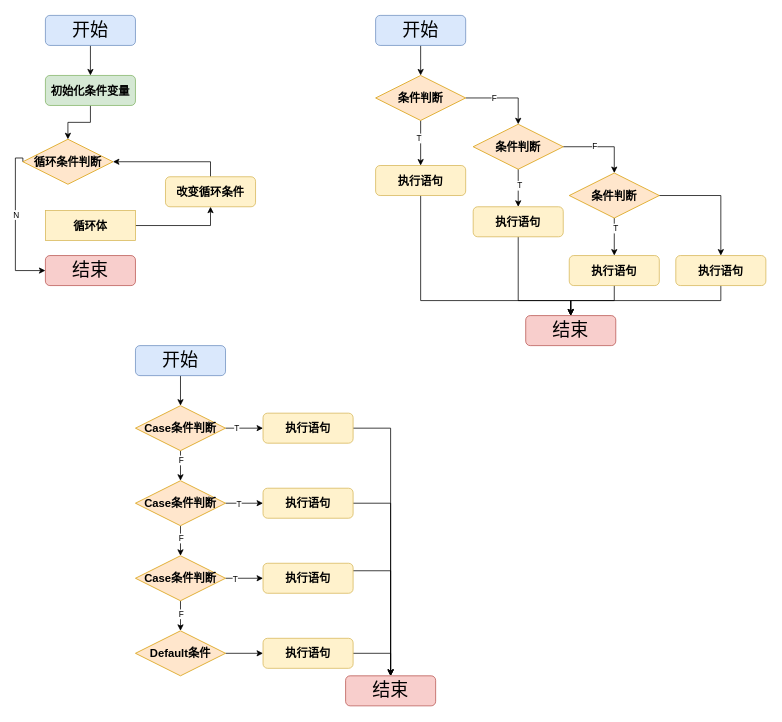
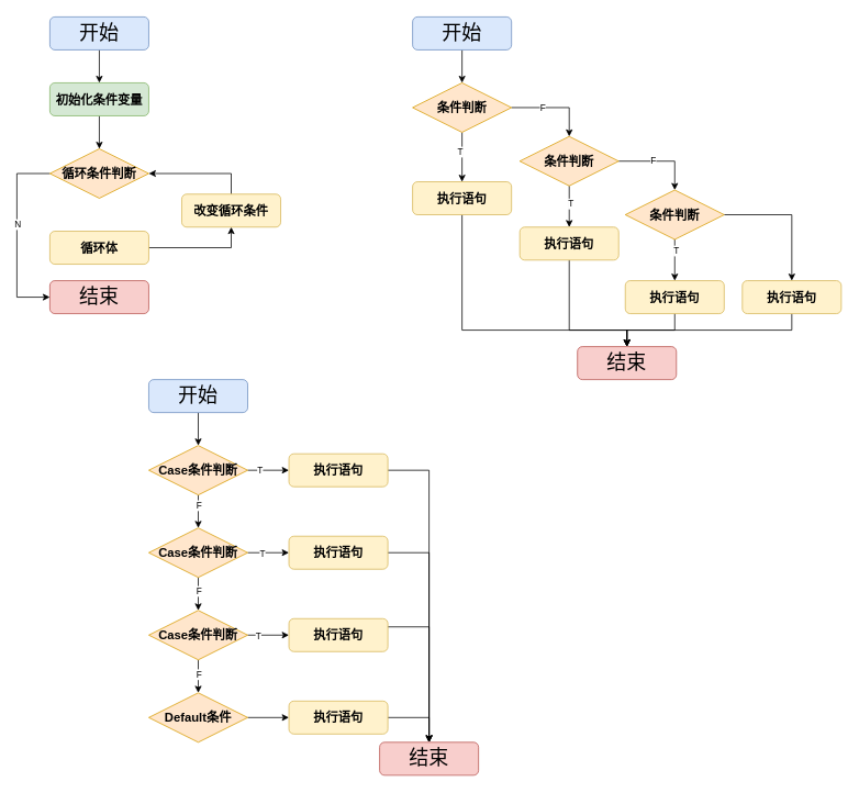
- <mxCell id="6" value="&lt;b&gt;&lt;font style=&quot;font-size: 15px&quot;&gt;循环条件判断&lt;/font&gt;&lt;/b&gt;" style="rhombus;whiteSpace=wrap;html=1;fillColor=#ffe6cc;strokeColor=#d79b00;" vertex="1" parent="1"><mxGeometry x="30" y="185" width="120" height="60" as="geometry" /></mxCell>
+ <mxCell id="6" value="&lt;b&gt;&lt;font style=&quot;font-size: 15px&quot;&gt;循环条件判断&lt;/font&gt;&lt;/b&gt;" style="rhombus;whiteSpace=wrap;html=1;fillColor=#ffe6cc;strokeColor=#d79b00;" vertex="1" parent="1"><mxGeometry x="60" y="180" width="120" height="60" as="geometry" /></mxCell>
- <mxCell id="10" value="&lt;font style=&quot;font-size: 15px&quot;&gt;&lt;b&gt;循环体&lt;/b&gt;&lt;/font&gt;" style="whiteSpace=wrap;html=1;fillColor=#fff2cc;strokeColor=#d6b656;rounded=0;" vertex="1" parent="1"><mxGeometry x="60" y="280" width="120" height="40" as="geometry" /></mxCell>
+ <mxCell id="10" value="&lt;font style=&quot;font-size: 15px&quot;&gt;&lt;b&gt;循环体&lt;/b&gt;&lt;/font&gt;" style="rounded=1;whiteSpace=wrap;html=1;fillColor=#fff2cc;strokeColor=#d6b656;" vertex="1" parent="1"><mxGeometry x="60" y="280" width="120" height="40" as="geometry" /></mxCell>
